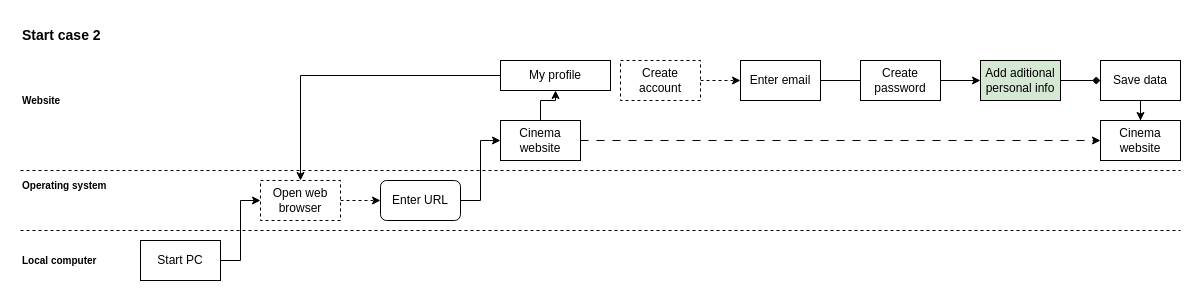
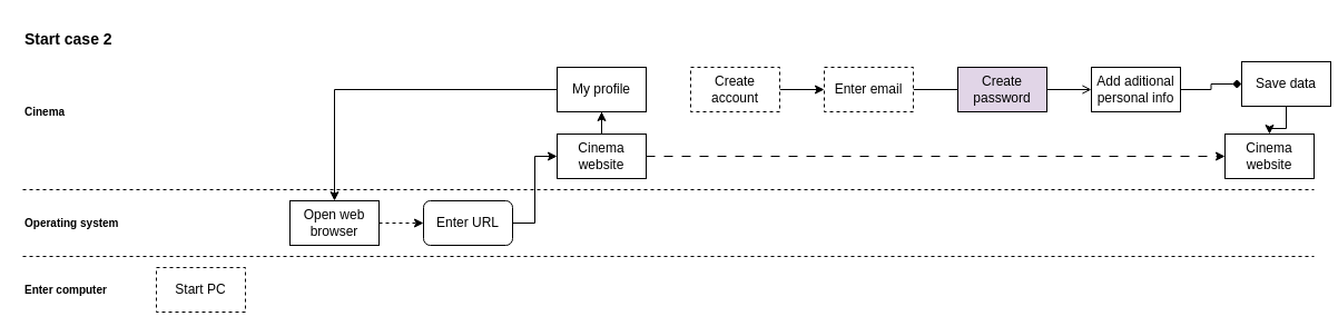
- <mxCell id="21" value="My profile" style="rounded=0;whiteSpace=wrap;html=1;" vertex="1" parent="1"><mxGeometry x="500" y="60" width="110" height="30" as="geometry" /></mxCell>
+ <mxCell id="21" value="My profile" style="rounded=0;whiteSpace=wrap;html=1;" vertex="1" parent="1"><mxGeometry x="500" y="60" width="80" height="40" as="geometry" /></mxCell>
- <mxCell id="22" style="edgeStyle=orthogonalEdgeStyle;rounded=0;orthogonalLoop=1;jettySize=auto;html=1;entryX=0;entryY=0.5;entryDx=0;entryDy=0;dashed=1;" edge="1" parent="1" source="23" target="25"><mxGeometry relative="1" as="geometry" /></mxCell>
+ <mxCell id="22" style="edgeStyle=orthogonalEdgeStyle;rounded=0;orthogonalLoop=1;jettySize=auto;html=1;entryX=0;entryY=0.5;entryDx=0;entryDy=0;" edge="1" parent="1" source="23" target="25"><mxGeometry relative="1" as="geometry" /></mxCell>
- <mxCell id="25" value="Enter email" style="rounded=0;whiteSpace=wrap;html=1;" vertex="1" parent="1"><mxGeometry x="740" y="60" width="80" height="40" as="geometry" /></mxCell>
+ <mxCell id="25" value="Enter email" style="rounded=0;whiteSpace=wrap;html=1;dashed=1;" vertex="1" parent="1"><mxGeometry x="740" y="60" width="80" height="40" as="geometry" /></mxCell>
- <mxCell id="27" value="Create password" style="rounded=0;whiteSpace=wrap;html=1;" vertex="1" parent="1"><mxGeometry x="860" y="60" width="80" height="40" as="geometry" /></mxCell>
+ <mxCell id="27" value="Create password" style="rounded=0;whiteSpace=wrap;html=1;fillColor=#e1d5e7;" vertex="1" parent="1"><mxGeometry x="860" y="60" width="80" height="40" as="geometry" /></mxCell>
- <mxCell id="26" style="edgeStyle=orthogonalEdgeStyle;rounded=0;orthogonalLoop=1;jettySize=auto;html=1;entryX=0;entryY=0.5;entryDx=0;entryDy=0;" edge="1" parent="1" source="27" target="30"><mxGeometry relative="1" as="geometry" /></mxCell>
+ <mxCell id="26" style="edgeStyle=orthogonalEdgeStyle;rounded=0;orthogonalLoop=1;jettySize=auto;html=1;entryX=0;entryY=0.5;entryDx=0;entryDy=0;endArrow=open;" edge="1" parent="1" source="27" target="30"><mxGeometry relative="1" as="geometry" /></mxCell>
- <mxCell id="30" value="Add aditional personal info" style="rounded=0;whiteSpace=wrap;html=1;fillColor=#d5e8d4;" vertex="1" parent="1"><mxGeometry x="980" y="60" width="80" height="40" as="geometry" /></mxCell>
+ <mxCell id="30" value="Add aditional personal info" style="rounded=0;whiteSpace=wrap;html=1;" vertex="1" parent="1"><mxGeometry x="980" y="60" width="80" height="40" as="geometry" /></mxCell>
- <mxCell id="32" value="Save data" style="rounded=0;whiteSpace=wrap;html=1;" vertex="1" parent="1"><mxGeometry x="1100" y="60" width="80" height="40" as="geometry" /></mxCell>
+ <mxCell id="32" value="Save data" style="rounded=0;whiteSpace=wrap;html=1;" vertex="1" parent="1"><mxGeometry x="1115" y="55" width="80" height="40" as="geometry" /></mxCell>
- <mxCell id="17" value="&lt;font size=&quot;1&quot;&gt;&lt;b&gt;Website&lt;/b&gt;&lt;/font&gt;" style="text;html=1;strokeColor=none;fillColor=none;align=left;verticalAlign=middle;whiteSpace=wrap;rounded=0;" vertex="1" parent="1"><mxGeometry x="20" y="85" width="120" height="30" as="geometry" /></mxCell>
+ <mxCell id="17" value="&lt;font size=&quot;1&quot;&gt;&lt;b&gt;Cinema&lt;/b&gt;&lt;/font&gt;" style="text;html=1;strokeColor=none;fillColor=none;align=left;verticalAlign=middle;whiteSpace=wrap;rounded=0;" vertex="1" parent="1"><mxGeometry x="20" y="85" width="120" height="30" as="geometry" /></mxCell>
- <mxCell id="19" value="&lt;font size=&quot;1&quot;&gt;&lt;b&gt;Operating system&lt;br&gt;&lt;/b&gt;&lt;/font&gt;" style="text;html=1;strokeColor=none;fillColor=none;align=left;verticalAlign=middle;whiteSpace=wrap;rounded=0;" vertex="1" parent="1"><mxGeometry x="20" y="170" width="120" height="30" as="geometry" /></mxCell>
+ <mxCell id="19" value="&lt;font size=&quot;1&quot;&gt;&lt;b&gt;Operating system&lt;br&gt;&lt;/b&gt;&lt;/font&gt;" style="text;html=1;strokeColor=none;fillColor=none;align=left;verticalAlign=middle;whiteSpace=wrap;rounded=0;" vertex="1" parent="1"><mxGeometry x="20" y="185" width="120" height="30" as="geometry" /></mxCell>
- <mxCell id="6" value="Open web browser" style="rounded=0;whiteSpace=wrap;html=1;dashed=1;" vertex="1" parent="1"><mxGeometry x="260" y="180" width="80" height="40" as="geometry" /></mxCell>
+ <mxCell id="6" value="Open web browser" style="rounded=0;whiteSpace=wrap;html=1;" vertex="1" parent="1"><mxGeometry x="260" y="180" width="80" height="40" as="geometry" /></mxCell>
- <mxCell id="2" style="edgeStyle=orthogonalEdgeStyle;rounded=0;orthogonalLoop=1;jettySize=auto;html=1;entryX=0;entryY=0.5;entryDx=0;entryDy=0;" edge="1" parent="1" source="3" target="6"><mxGeometry relative="1" as="geometry" /></mxCell>
- <mxCell id="18" value="&lt;font size=&quot;1&quot;&gt;&lt;b&gt;Local computer&lt;br&gt;&lt;/b&gt;&lt;/font&gt;" style="text;html=1;strokeColor=none;fillColor=none;align=left;verticalAlign=middle;whiteSpace=wrap;rounded=0;" vertex="1" parent="1"><mxGeometry x="20" y="245" width="120" height="30" as="geometry" /></mxCell>
+ <mxCell id="18" value="&lt;font size=&quot;1&quot;&gt;&lt;b&gt;Enter computer&lt;br&gt;&lt;/b&gt;&lt;/font&gt;" style="text;html=1;strokeColor=none;fillColor=none;align=left;verticalAlign=middle;whiteSpace=wrap;rounded=0;" vertex="1" parent="1"><mxGeometry x="20" y="245" width="120" height="30" as="geometry" /></mxCell>
- <mxCell id="3" value="Start PC" style="rounded=0;whiteSpace=wrap;html=1;" vertex="1" parent="1"><mxGeometry x="140" y="240" width="80" height="40" as="geometry" /></mxCell>
+ <mxCell id="3" value="Start PC" style="rounded=0;whiteSpace=wrap;html=1;dashed=1;" vertex="1" parent="1"><mxGeometry x="140" y="240" width="80" height="40" as="geometry" /></mxCell>
